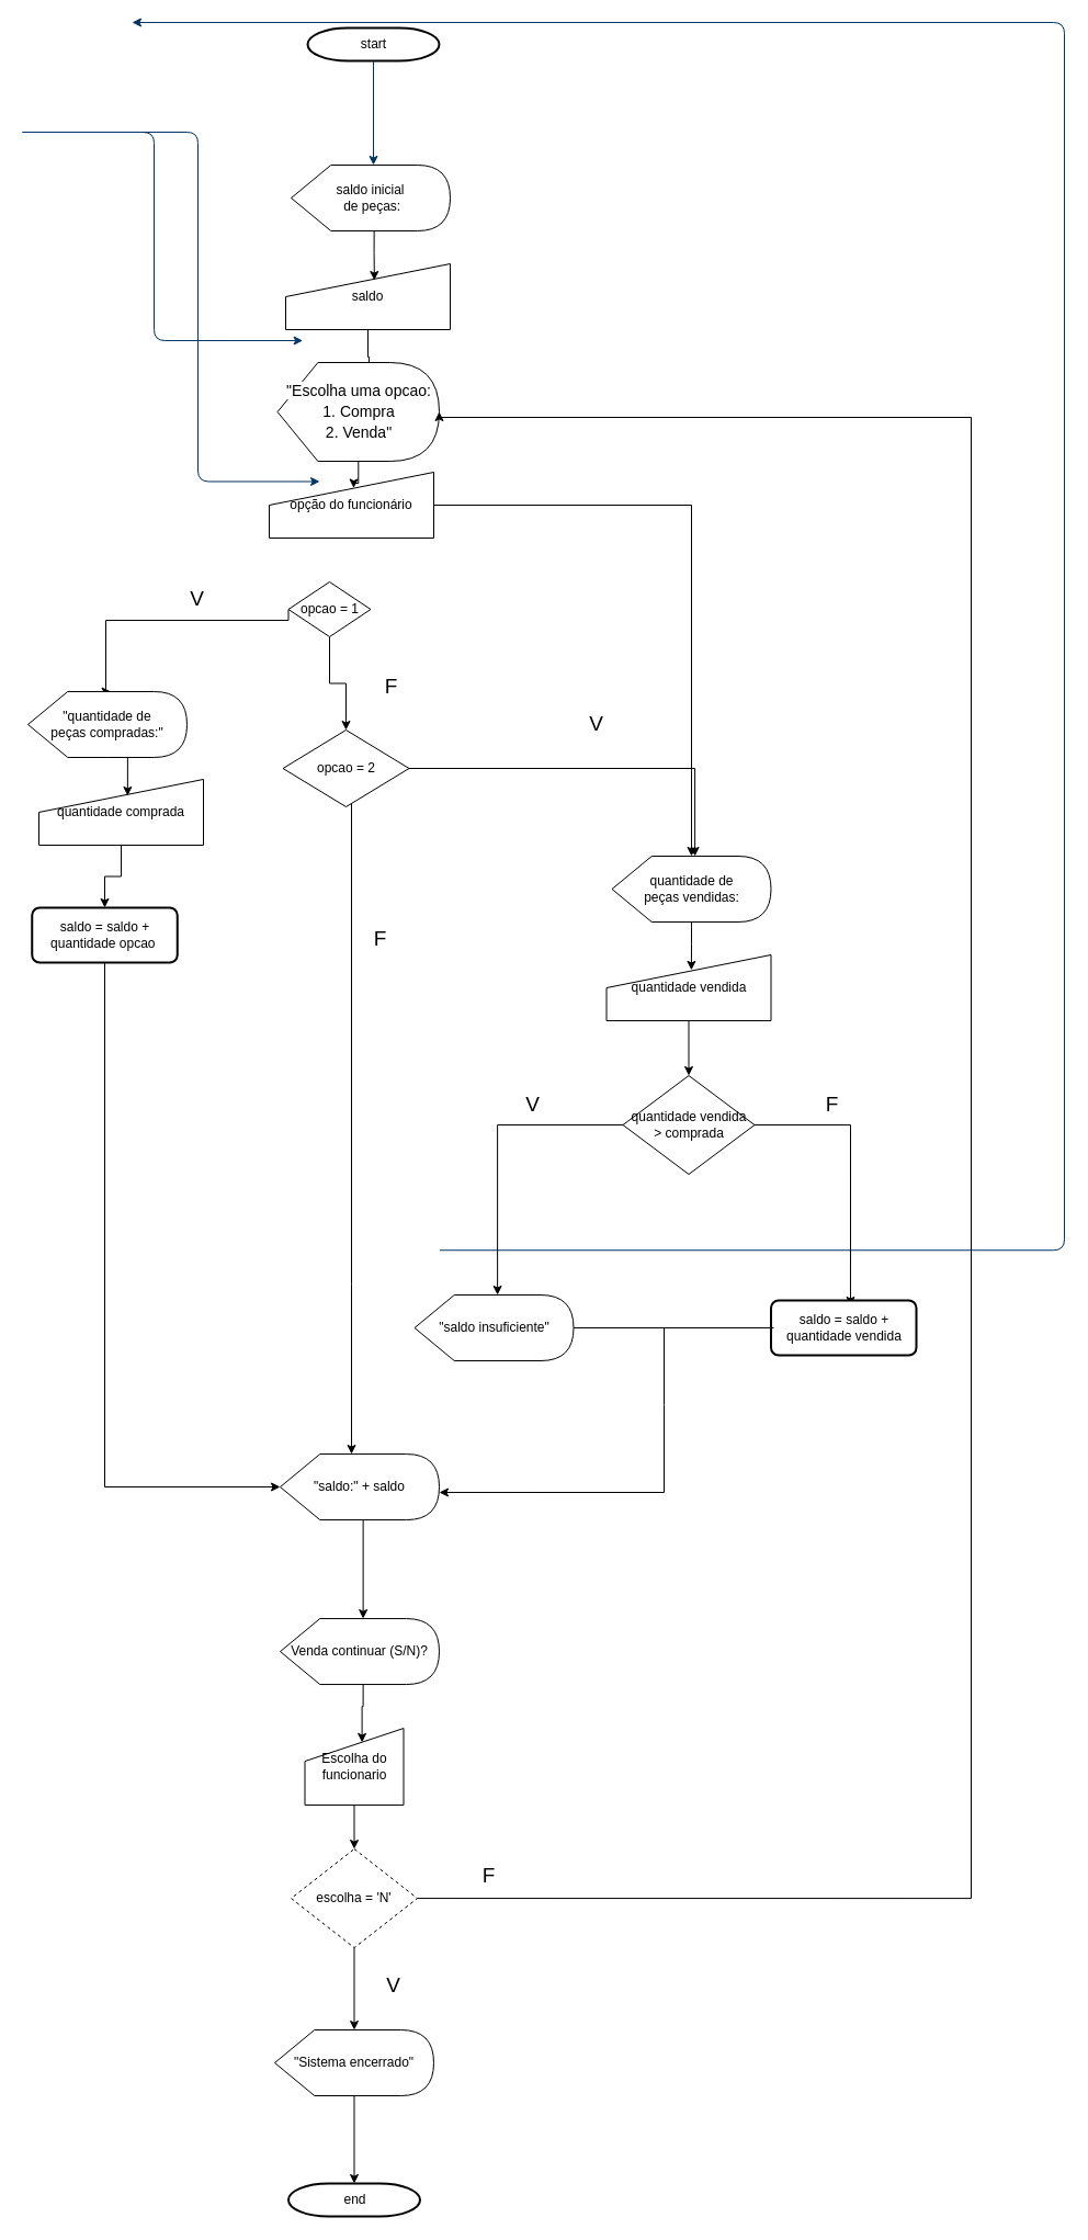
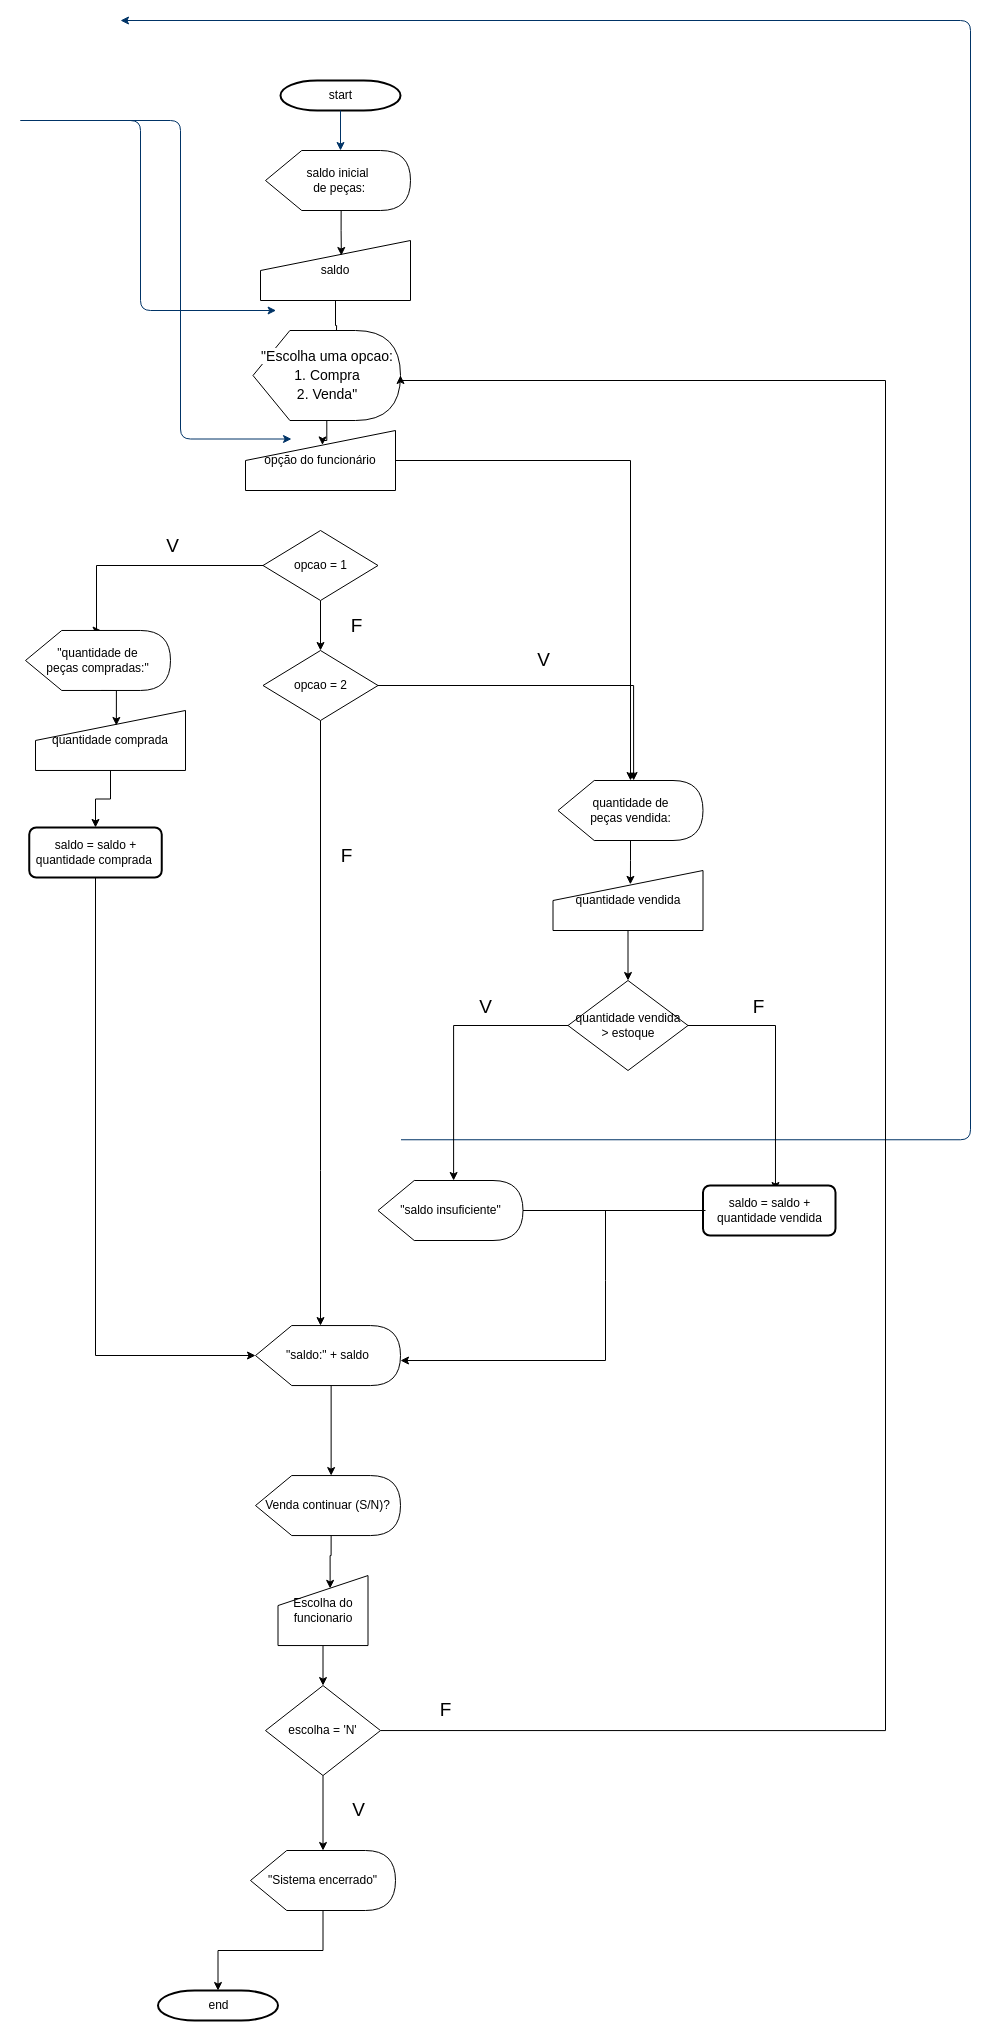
- <mxCell id="2" value="start" style="shape=mxgraph.flowchart.terminator;strokeWidth=2;gradientColor=none;gradientDirection=north;fontStyle=0;html=1;" parent="1" vertex="1"><mxGeometry x="280" y="25" width="120" height="30" as="geometry" /></mxCell>
+ <mxCell id="2" value="start" style="shape=mxgraph.flowchart.terminator;strokeWidth=2;gradientColor=none;gradientDirection=north;fontStyle=0;html=1;" parent="1" vertex="1"><mxGeometry x="280" y="80" width="120" height="30" as="geometry" /></mxCell>
- <mxCell id="45" value="opcao = 1" style="rhombus;whiteSpace=wrap;html=1;" vertex="1" parent="1"><mxGeometry x="262.5" y="530" width="75" height="50" as="geometry" /></mxCell>
+ <mxCell id="45" value="opcao = 1" style="rhombus;whiteSpace=wrap;html=1;" vertex="1" parent="1"><mxGeometry x="262.5" y="530" width="115" height="70" as="geometry" /></mxCell>
- <mxCell id="52" value="opcao = 2" style="rhombus;whiteSpace=wrap;html=1;" vertex="1" parent="1"><mxGeometry x="257.5" y="665" width="115" height="70" as="geometry" /></mxCell>
+ <mxCell id="52" value="opcao = 2" style="rhombus;whiteSpace=wrap;html=1;" vertex="1" parent="1"><mxGeometry x="262.5" y="650" width="115" height="70" as="geometry" /></mxCell>
- <mxCell id="22" value="quantidade&amp;nbsp;de &lt;br&gt;peças vendidas:" style="shape=display;whiteSpace=wrap;html=1;" vertex="1" parent="1"><mxGeometry x="557.5" y="780" width="145" height="60" as="geometry" /></mxCell>
+ <mxCell id="22" value="quantidade&amp;nbsp;de &lt;br&gt;peças vendida:" style="shape=display;whiteSpace=wrap;html=1;" vertex="1" parent="1"><mxGeometry x="557.5" y="780" width="145" height="60" as="geometry" /></mxCell>
- <mxCell id="20" value="saldo = saldo + quantidade opcao&amp;nbsp;" style="rounded=1;whiteSpace=wrap;html=1;absoluteArcSize=1;arcSize=14;strokeWidth=2;" vertex="1" parent="1"><mxGeometry x="28.75" y="826.97" width="132.5" height="50" as="geometry" /></mxCell>
+ <mxCell id="20" value="saldo = saldo + quantidade comprada&amp;nbsp;" style="rounded=1;whiteSpace=wrap;html=1;absoluteArcSize=1;arcSize=14;strokeWidth=2;" vertex="1" parent="1"><mxGeometry x="28.75" y="826.97" width="132.5" height="50" as="geometry" /></mxCell>
- <mxCell id="28" value="quantidade vendida &lt;br&gt;&amp;gt; comprada" style="rhombus;whiteSpace=wrap;html=1;" vertex="1" parent="1"><mxGeometry x="567.5" y="980" width="120" height="90" as="geometry" /></mxCell>
+ <mxCell id="28" value="quantidade vendida &lt;br&gt;&amp;gt; estoque" style="rhombus;whiteSpace=wrap;html=1;" vertex="1" parent="1"><mxGeometry x="567.5" y="980" width="120" height="90" as="geometry" /></mxCell>
- <mxCell id="48" value="escolha = 'N'" style="rhombus;whiteSpace=wrap;html=1;dashed=1;" vertex="1" parent="1"><mxGeometry x="265" y="1685.06" width="115" height="90" as="geometry" /></mxCell>
+ <mxCell id="48" value="escolha = 'N'" style="rhombus;whiteSpace=wrap;html=1;" vertex="1" parent="1"><mxGeometry x="265" y="1685.06" width="115" height="90" as="geometry" /></mxCell>
- <mxCell id="5" value="end" style="shape=mxgraph.flowchart.terminator;strokeWidth=2;gradientColor=none;gradientDirection=north;fontStyle=0;html=1;" parent="1" vertex="1"><mxGeometry x="262.5" y="1990" width="120" height="30" as="geometry" /></mxCell>
+ <mxCell id="5" value="end" style="shape=mxgraph.flowchart.terminator;strokeWidth=2;gradientColor=none;gradientDirection=north;fontStyle=0;html=1;" parent="1" vertex="1"><mxGeometry x="157.5" y="1990" width="120" height="30" as="geometry" /></mxCell>
